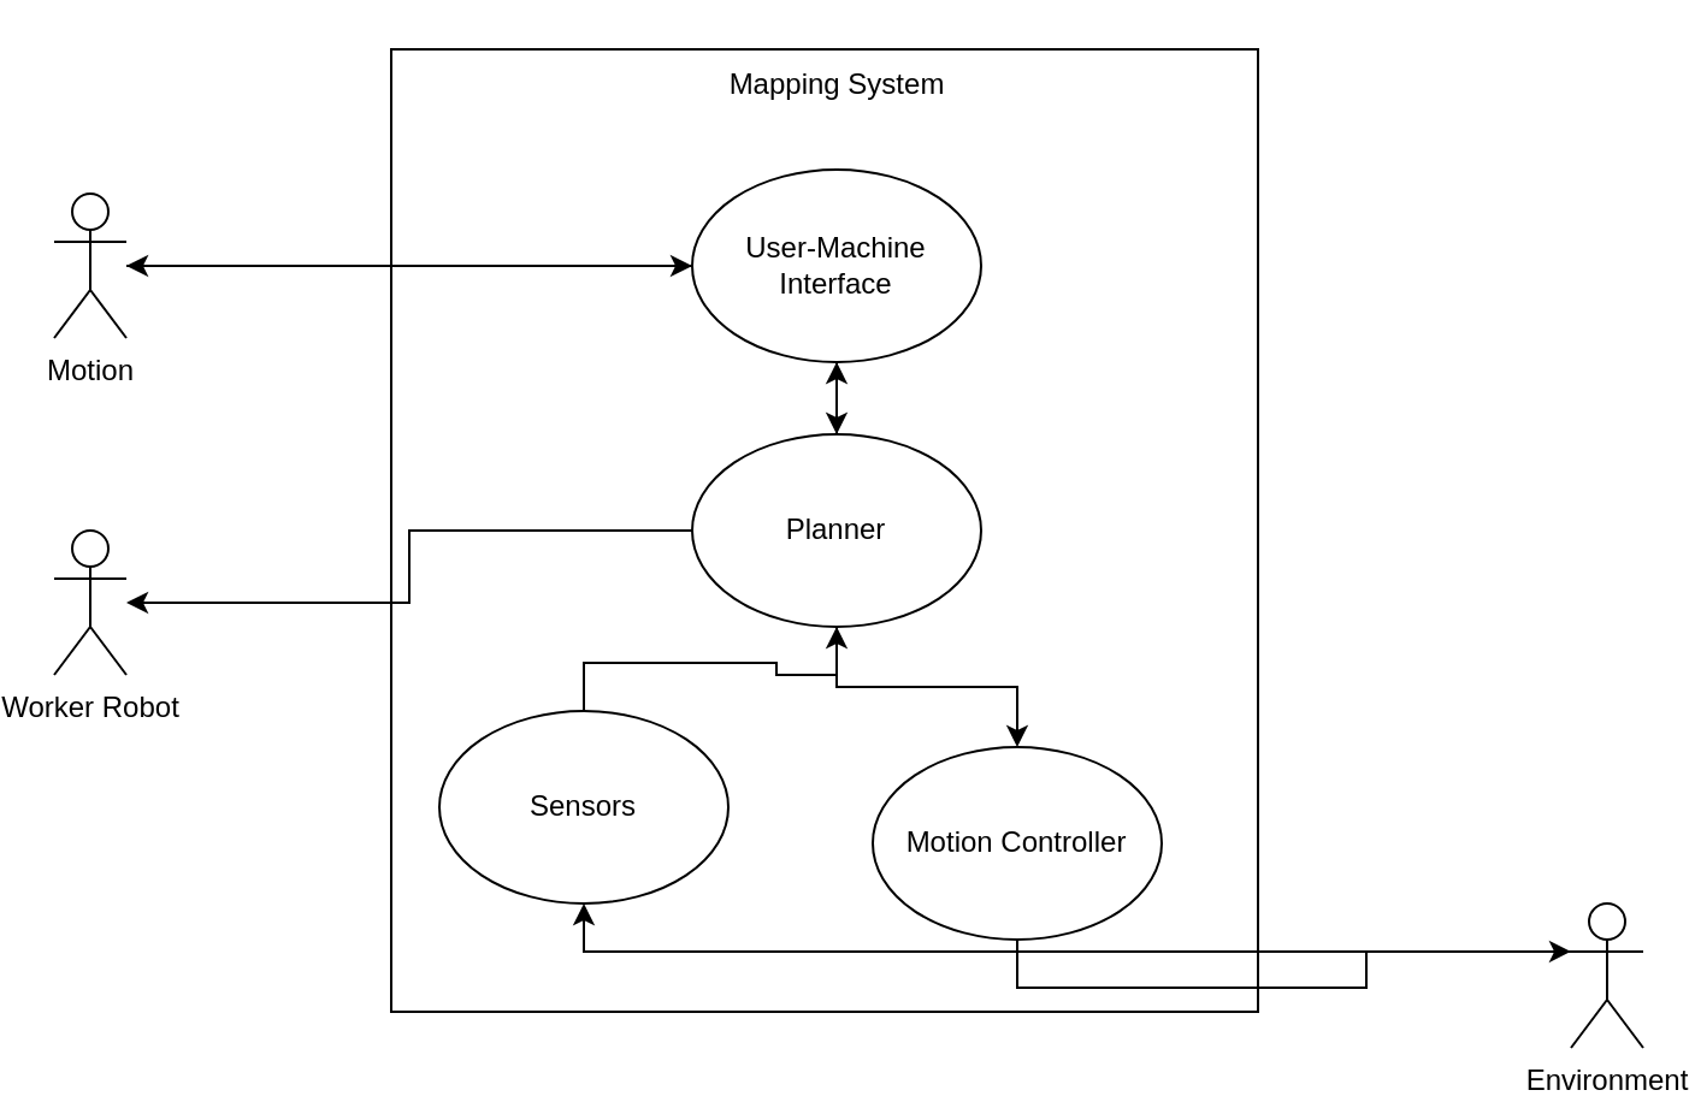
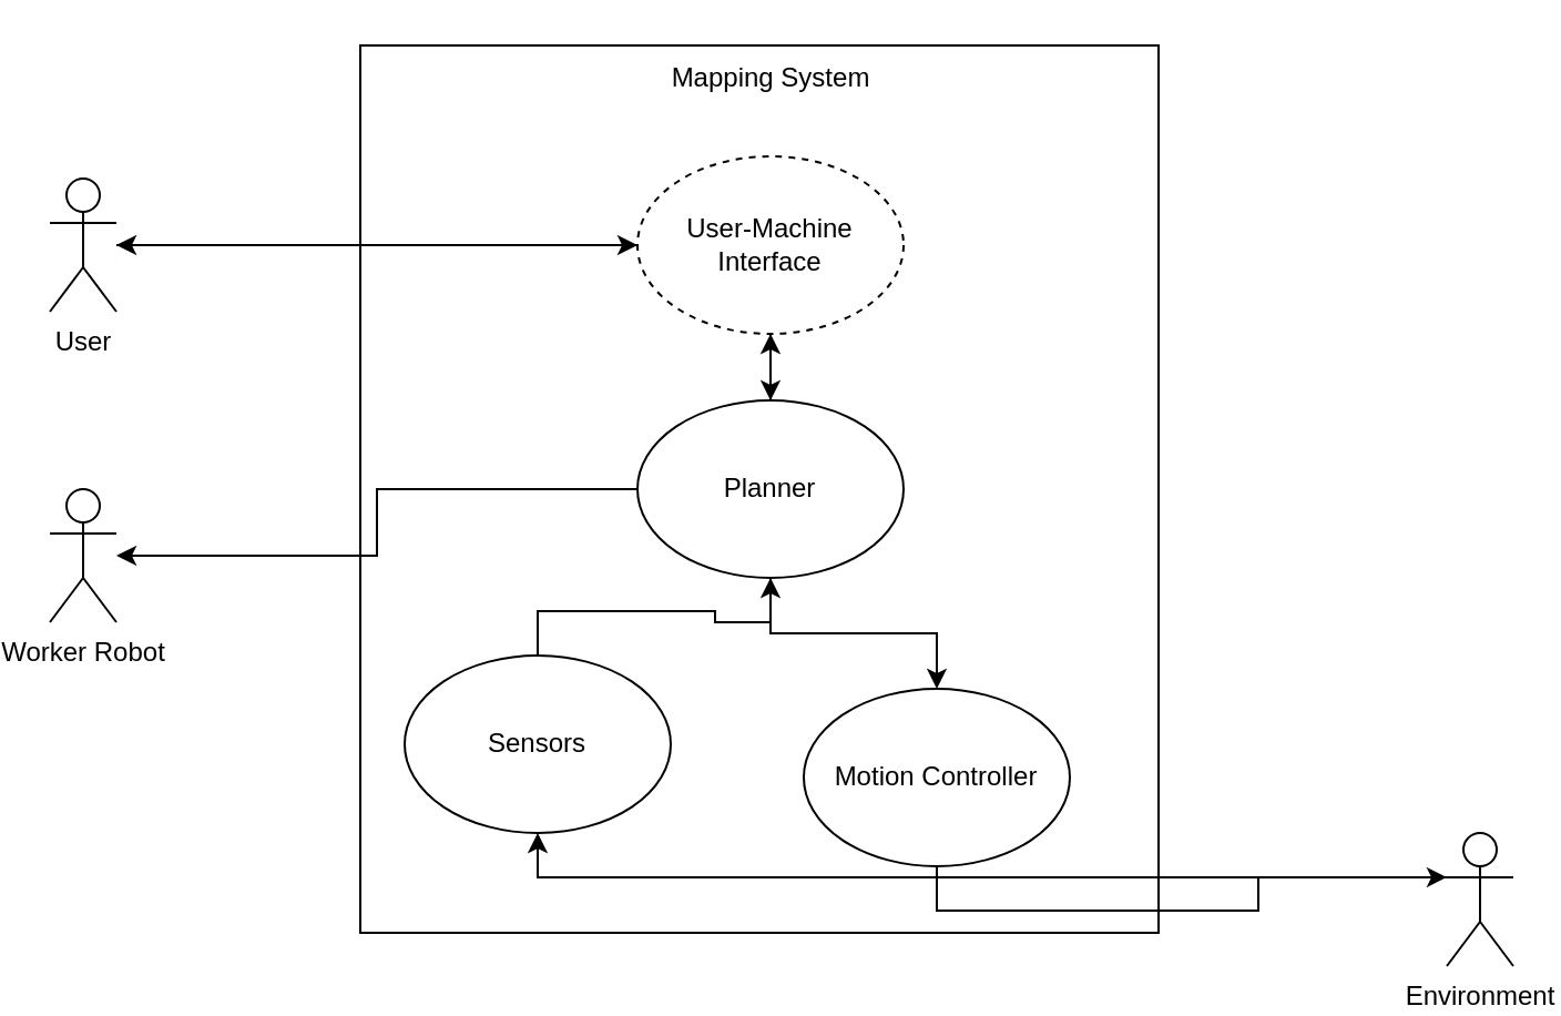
- <mxCell id="5" value="User-Machine Interface" style="ellipse;whiteSpace=wrap;html=1;" parent="1" vertex="1"><mxGeometry x="285" y="70" width="120" height="80" as="geometry" /></mxCell>
+ <mxCell id="5" value="User-Machine Interface" style="ellipse;whiteSpace=wrap;html=1;dashed=1;" parent="1" vertex="1"><mxGeometry x="285" y="70" width="120" height="80" as="geometry" /></mxCell>
- <mxCell id="15" value="Motion" style="shape=umlActor;verticalLabelPosition=bottom;verticalAlign=top;html=1;outlineConnect=0;" parent="1" vertex="1"><mxGeometry x="20" y="80" width="30" height="60" as="geometry" /></mxCell>
+ <mxCell id="15" value="User" style="shape=umlActor;verticalLabelPosition=bottom;verticalAlign=top;html=1;outlineConnect=0;" parent="1" vertex="1"><mxGeometry x="20" y="80" width="30" height="60" as="geometry" /></mxCell>
